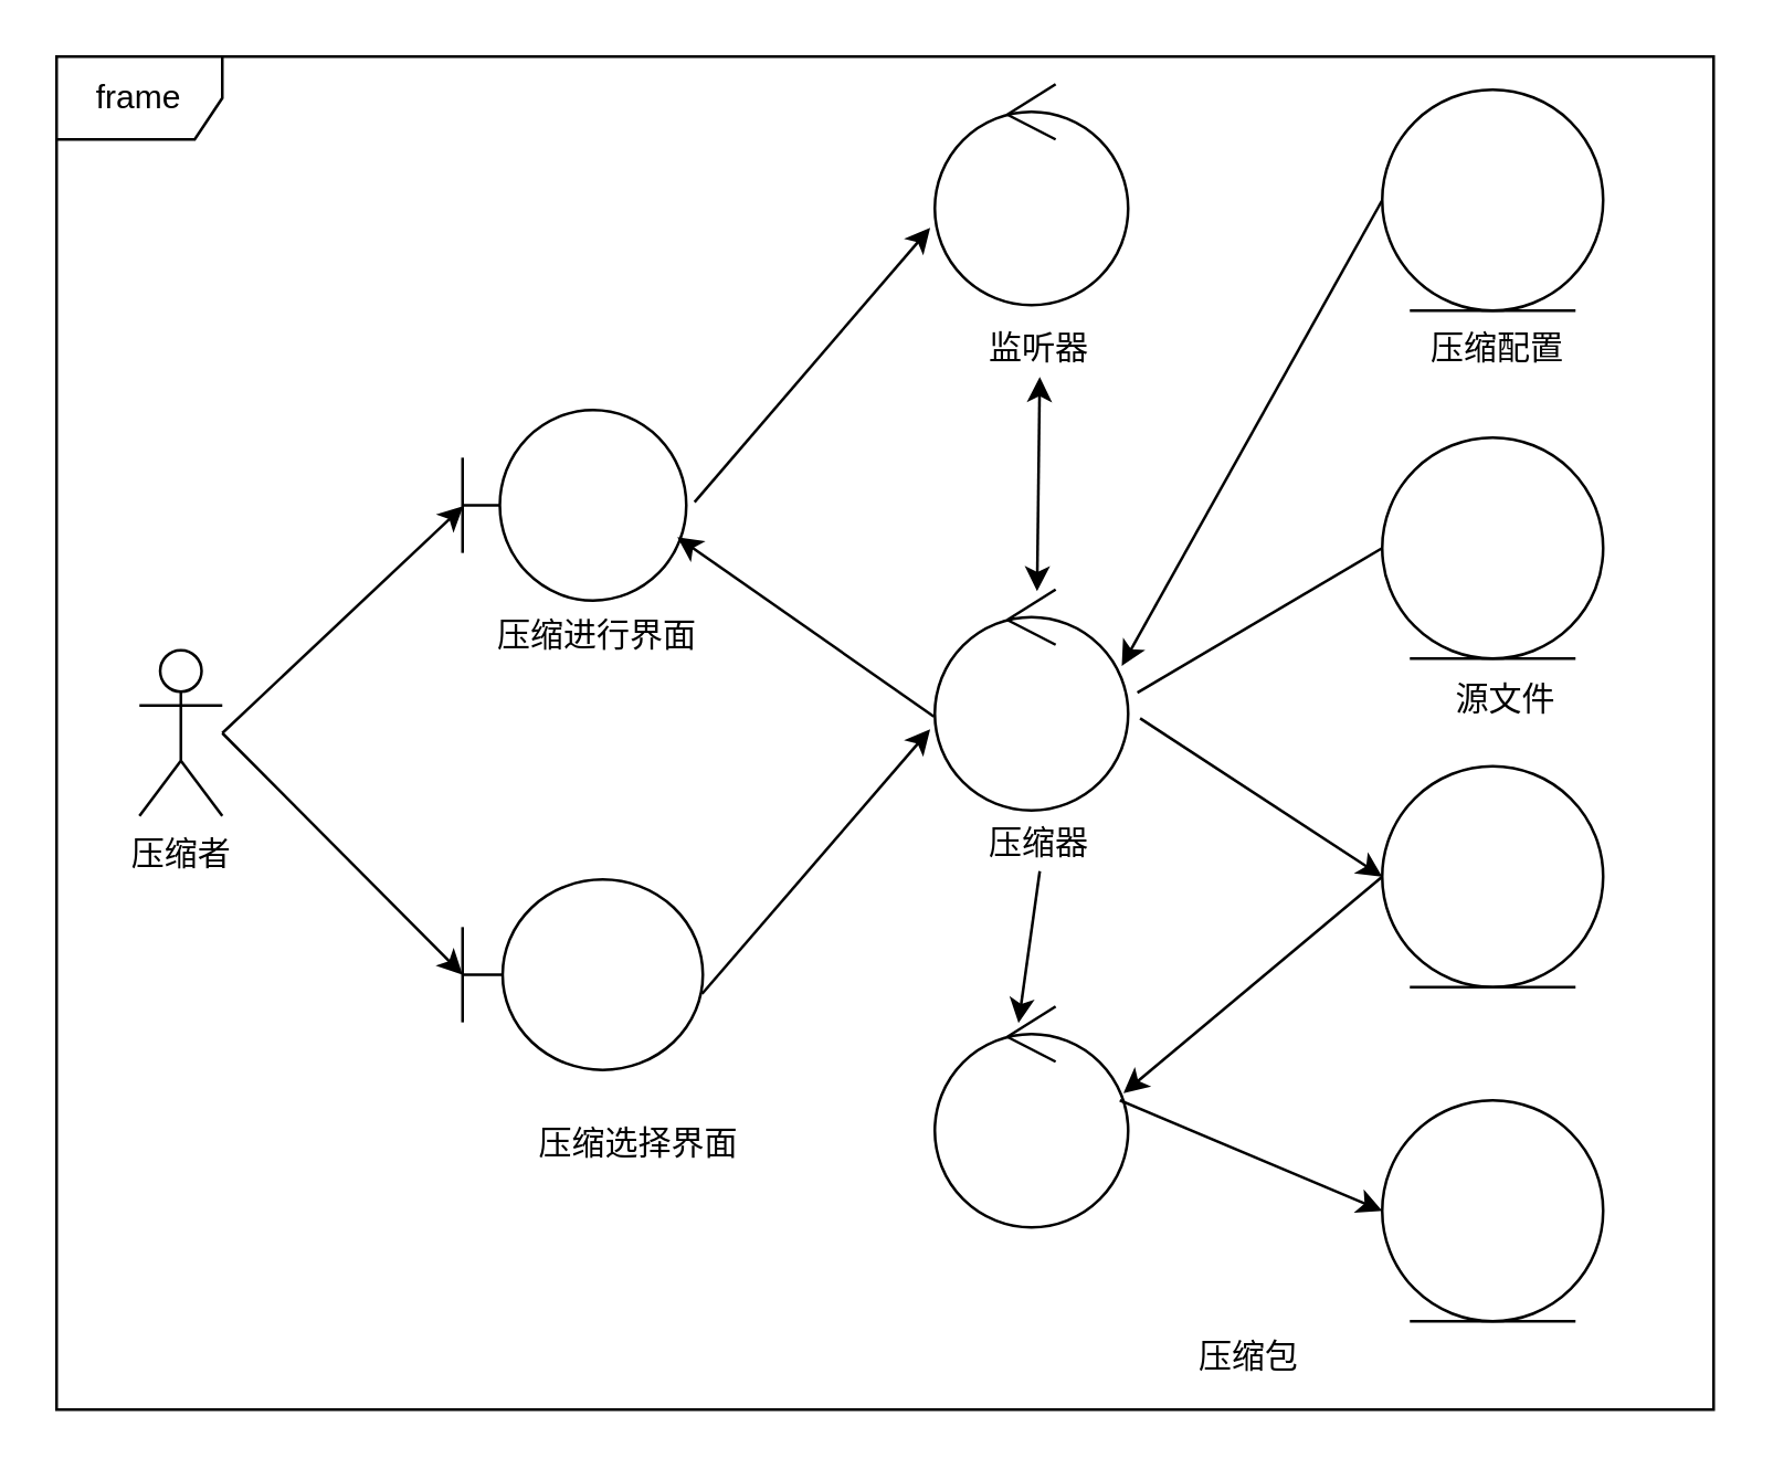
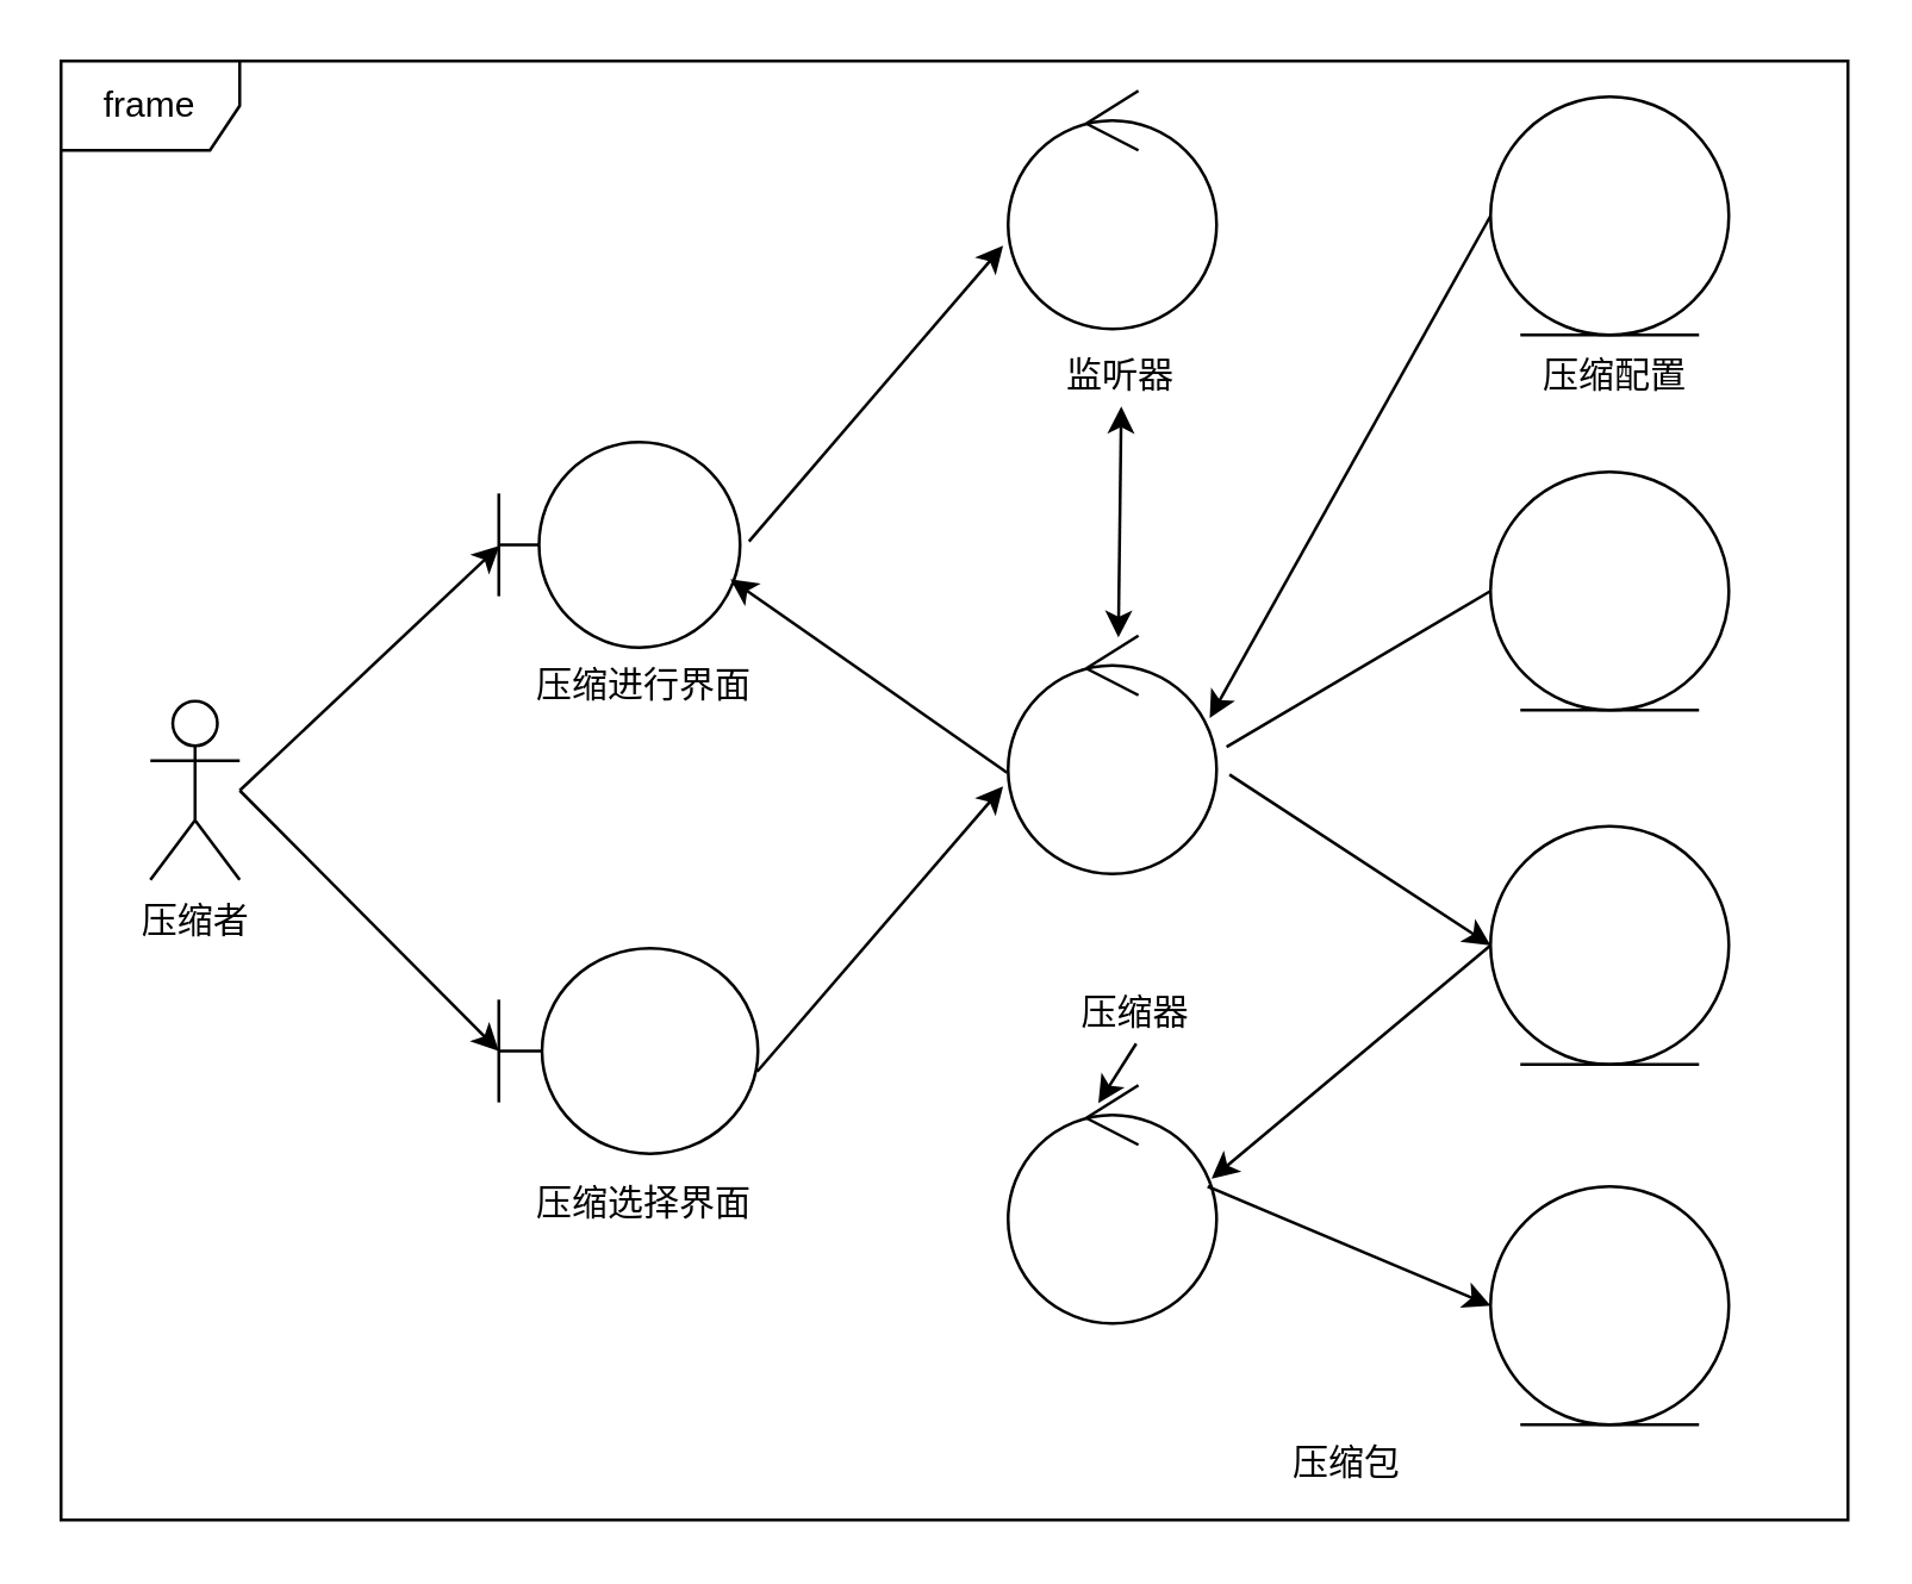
- <mxCell id="29" value="源文件" style="text;html=1;align=center;verticalAlign=middle;whiteSpace=wrap;rounded=0;" vertex="1" parent="1"><mxGeometry x="503" y="243" width="84" height="20" as="geometry" /></mxCell>
- <mxCell id="30" value="压缩器" style="text;html=1;align=center;verticalAlign=middle;whiteSpace=wrap;rounded=0;" vertex="1" parent="1"><mxGeometry x="334" y="295" width="84" height="20" as="geometry" /></mxCell>
+ <mxCell id="30" value="压缩器" style="text;html=1;align=center;verticalAlign=middle;whiteSpace=wrap;rounded=0;" vertex="1" parent="1"><mxGeometry x="339" y="330" width="84" height="20" as="geometry" /></mxCell>
- <mxCell id="27" value="压缩选择界面" style="text;html=1;align=center;verticalAlign=middle;whiteSpace=wrap;rounded=0;" vertex="1" parent="1"><mxGeometry x="189" y="404" width="84" height="20" as="geometry" /></mxCell>
+ <mxCell id="27" value="压缩选择界面" style="text;html=1;align=center;verticalAlign=middle;whiteSpace=wrap;rounded=0;" vertex="1" parent="1"><mxGeometry x="174" y="394" width="84" height="20" as="geometry" /></mxCell>
